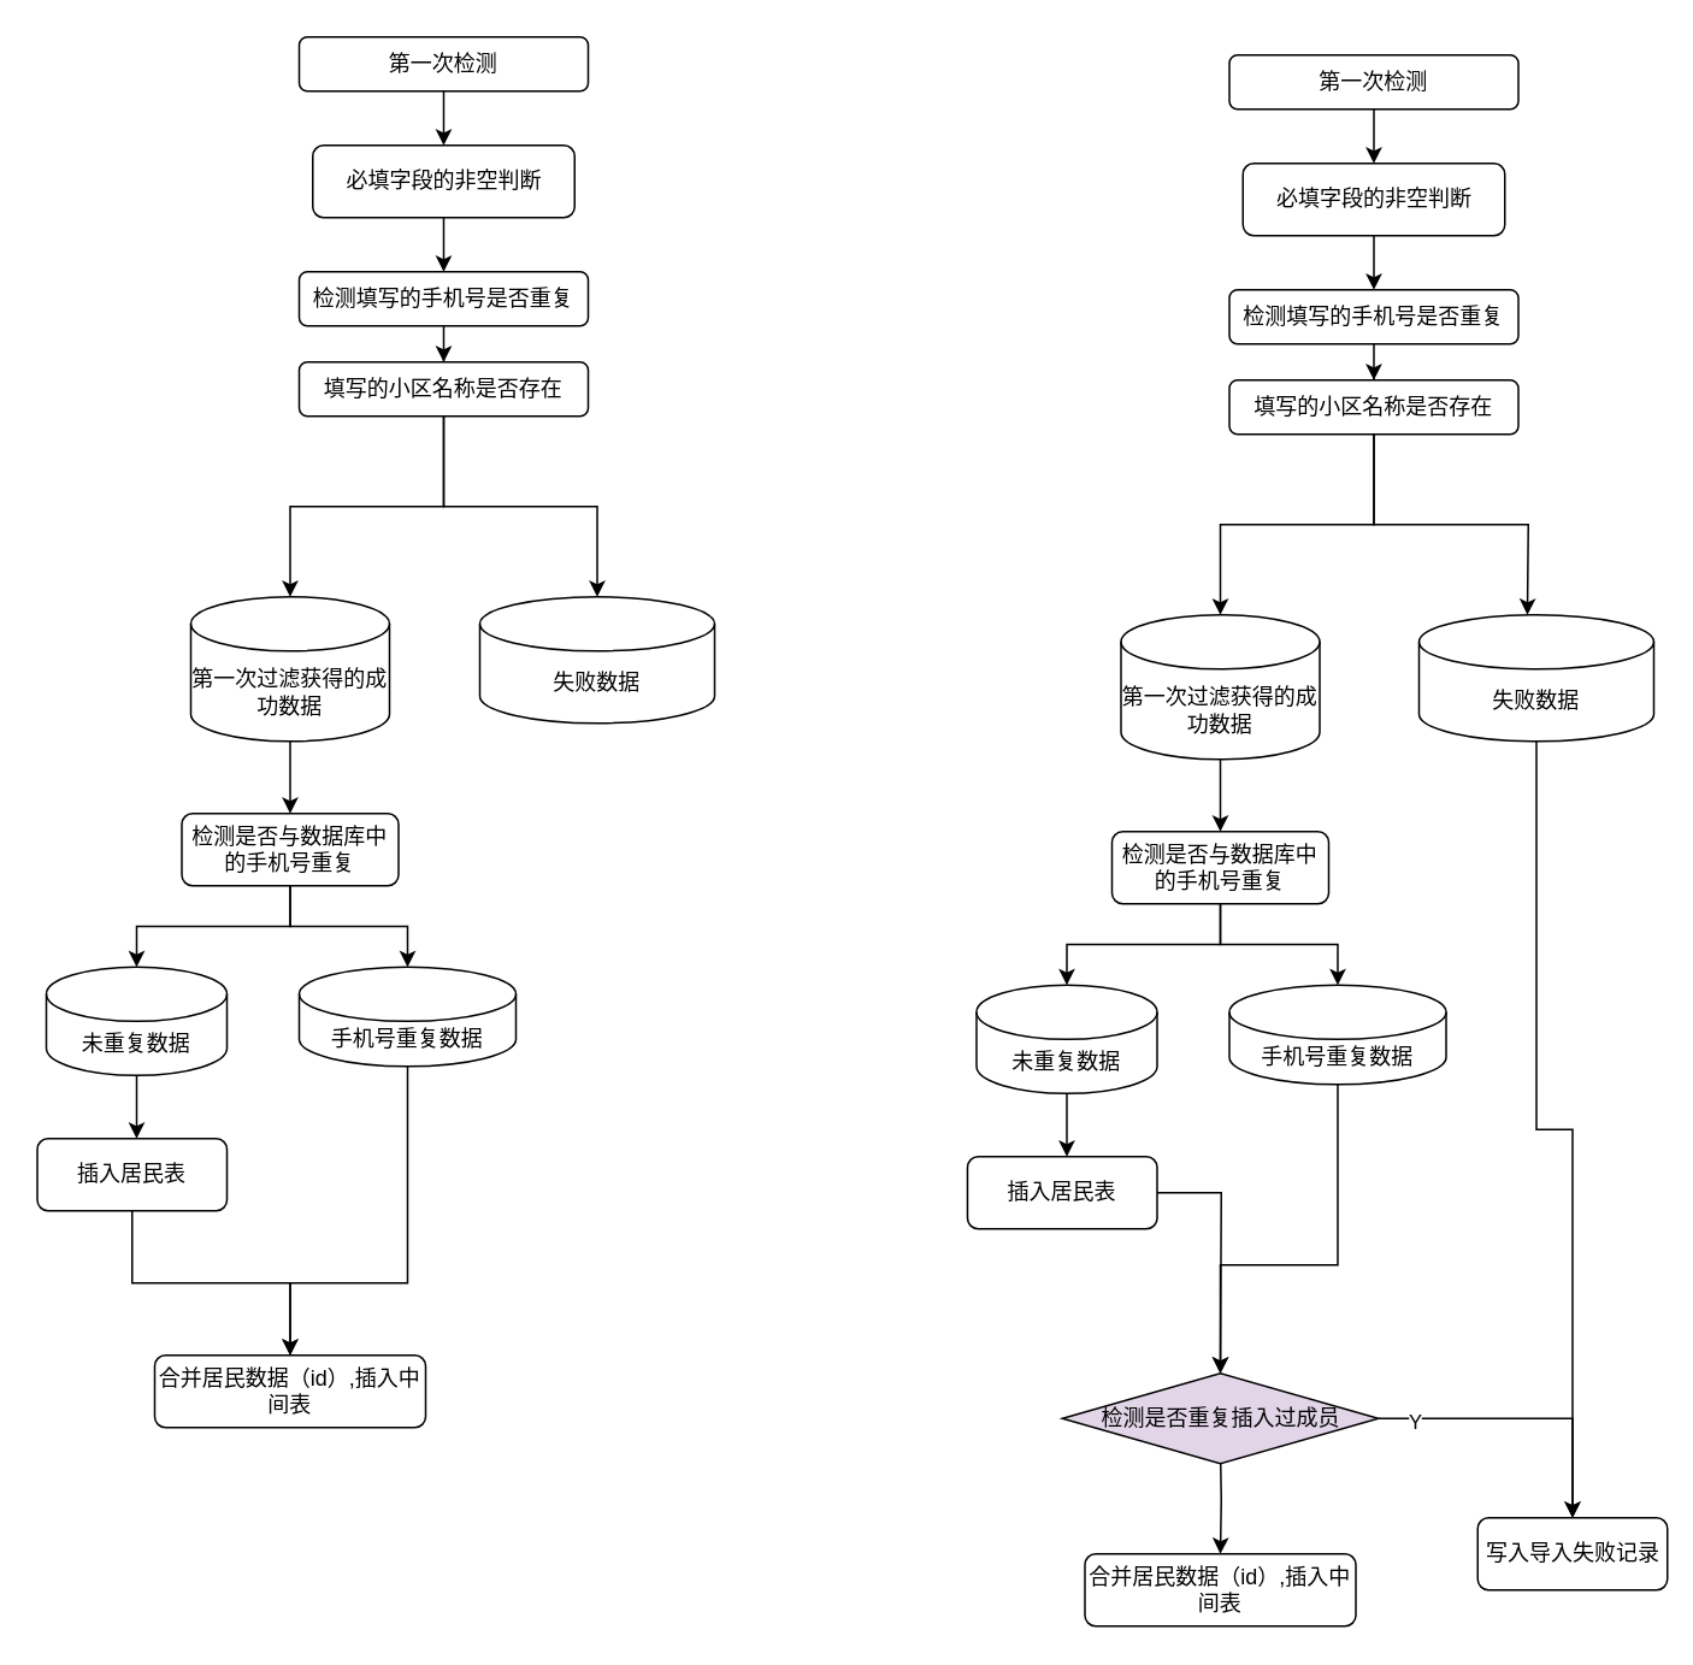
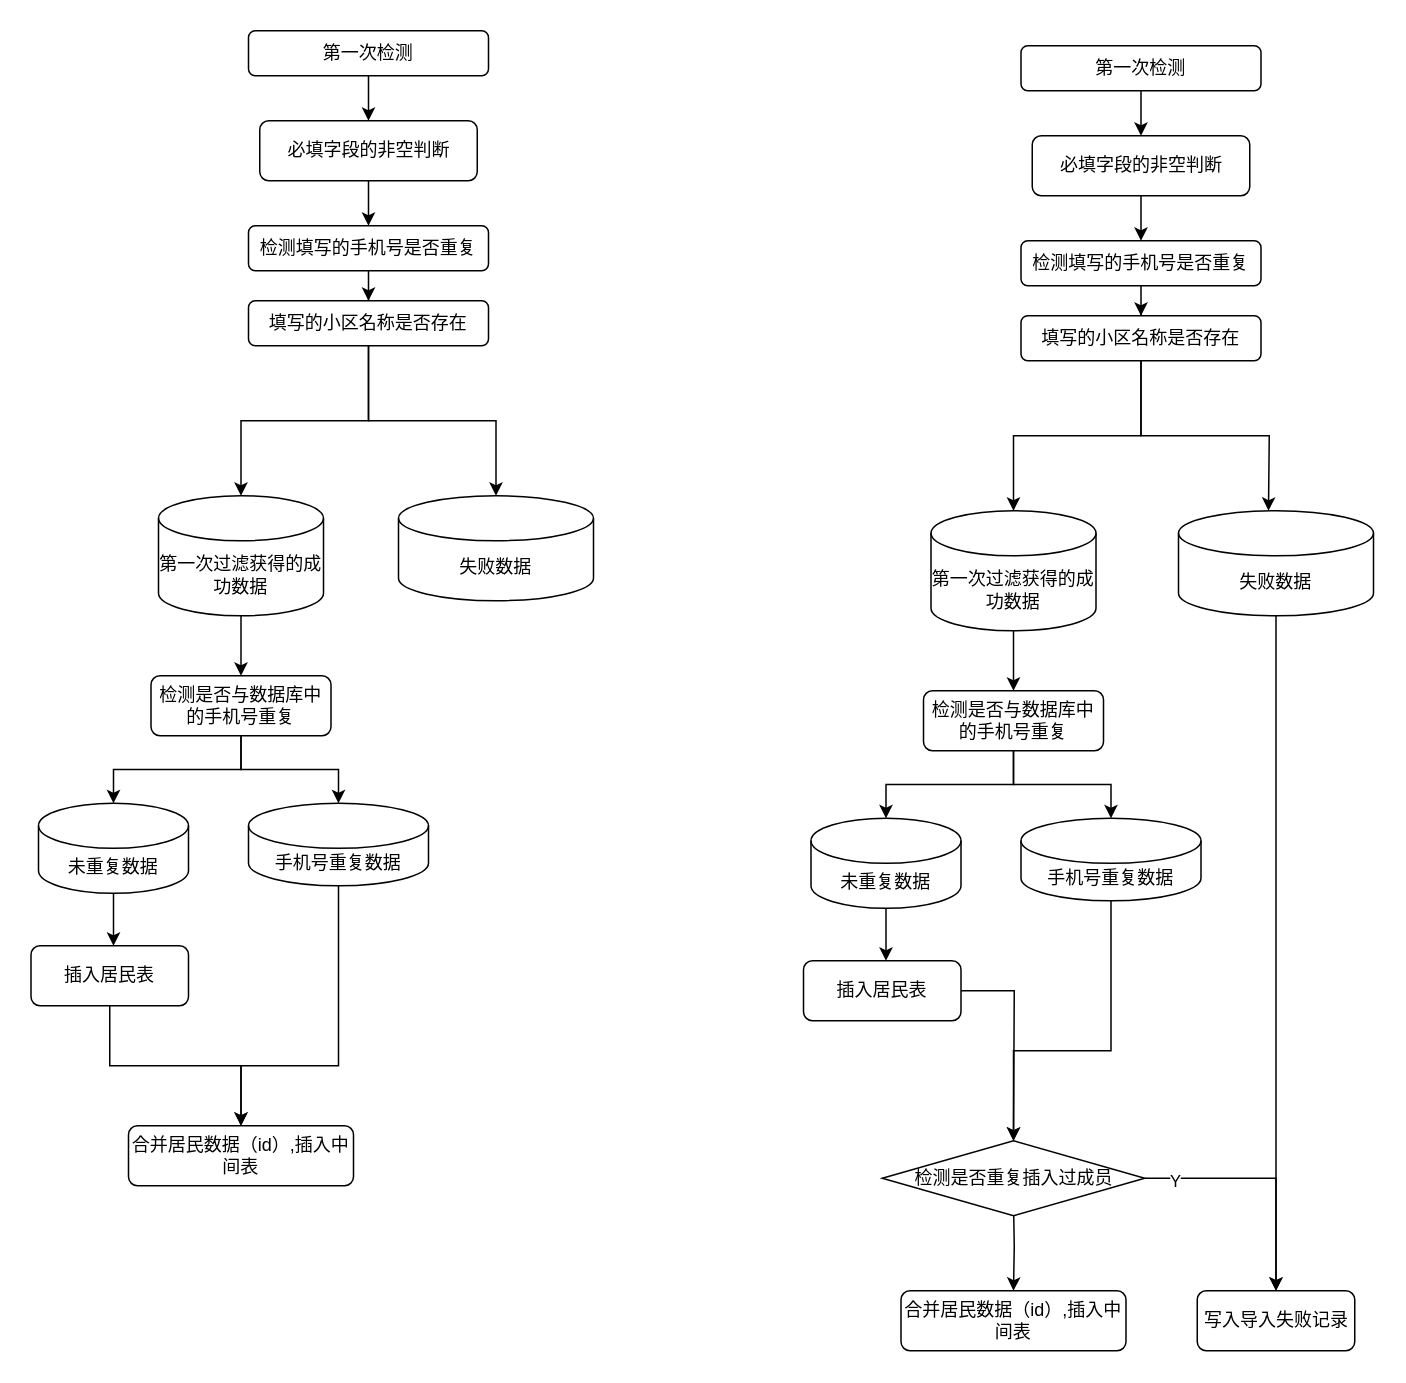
- <mxCell id="51" value="检测是否重复插入过成员" style="rhombus;whiteSpace=wrap;html=1;fillColor=#e1d5e7;" vertex="1" parent="1"><mxGeometry x="587.5" y="760" width="175" height="50" as="geometry" /></mxCell>
+ <mxCell id="51" value="检测是否重复插入过成员" style="rhombus;whiteSpace=wrap;html=1;" vertex="1" parent="1"><mxGeometry x="587.5" y="760" width="175" height="50" as="geometry" /></mxCell>
- <mxCell id="47" value="写入导入失败记录" style="rounded=1;whiteSpace=wrap;html=1;" vertex="1" parent="1"><mxGeometry x="817.5" y="840" width="105" height="40" as="geometry" /></mxCell>
+ <mxCell id="47" value="写入导入失败记录" style="rounded=1;whiteSpace=wrap;html=1;" vertex="1" parent="1"><mxGeometry x="797.5" y="860" width="105" height="40" as="geometry" /></mxCell>
